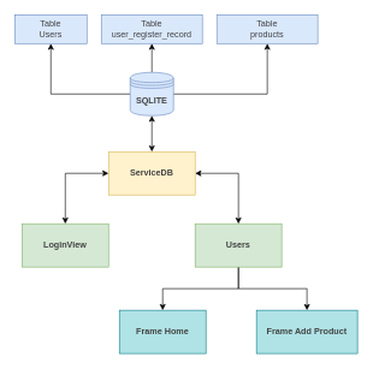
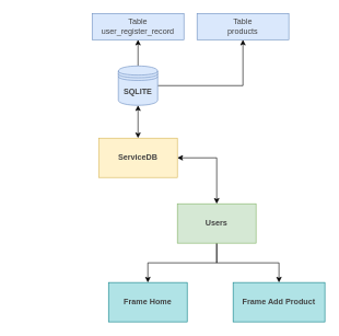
- <mxCell id="14" value="Table&lt;br&gt;Users" style="whiteSpace=wrap;html=1;align=center;fillColor=#dae8fc;strokeColor=#6c8ebf;fontColor=#424242;" parent="1" vertex="1"><mxGeometry x="20" y="20" width="100" height="40" as="geometry" /></mxCell>
- <mxCell id="4" style="edgeStyle=orthogonalEdgeStyle;rounded=0;orthogonalLoop=1;jettySize=auto;html=1;" parent="1" source="7" target="14" edge="1"><mxGeometry relative="1" as="geometry" /></mxCell>
- <mxCell id="2" style="edgeStyle=orthogonalEdgeStyle;rounded=0;orthogonalLoop=1;jettySize=auto;html=1;entryX=0;entryY=0.5;entryDx=0;entryDy=0;startArrow=classic;startFill=1;" parent="1" source="3" target="13" edge="1"><mxGeometry relative="1" as="geometry" /></mxCell>
- <mxCell id="3" value="&lt;b&gt;LoginView&lt;/b&gt;" style="rounded=0;whiteSpace=wrap;html=1;fillColor=#d5e8d4;strokeColor=#82b366;align=center;verticalAlign=middle;fontFamily=Helvetica;fontSize=12;fontColor=#424242;" parent="1" vertex="1"><mxGeometry x="30" y="310" width="120" height="60" as="geometry" /></mxCell>
